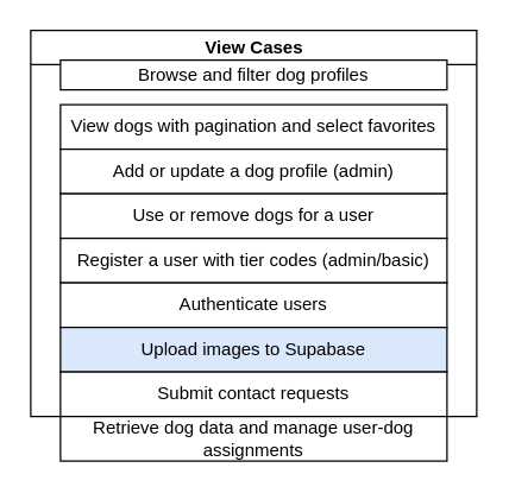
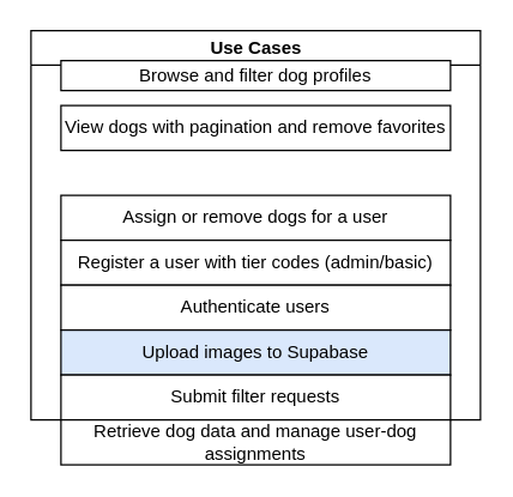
- <mxCell id="2" value="View Cases" style="swimlane;html=1;" parent="1" vertex="1"><mxGeometry x="20" y="20" width="300" height="260" as="geometry" /></mxCell>
+ <mxCell id="2" value="Use Cases" style="swimlane;html=1;" parent="1" vertex="1"><mxGeometry x="20" y="20" width="300" height="260" as="geometry" /></mxCell>
- <mxCell id="4" value="View dogs with pagination and select favorites" style="rounded=0;whiteSpace=wrap;html=1;" parent="2" vertex="1"><mxGeometry x="20" y="50" width="260" height="30" as="geometry" /></mxCell>
+ <mxCell id="4" value="View dogs with pagination and remove favorites" style="rounded=0;whiteSpace=wrap;html=1;" parent="2" vertex="1"><mxGeometry x="20" y="50" width="260" height="30" as="geometry" /></mxCell>
- <mxCell id="5" value="Add or update a dog profile (admin)" style="rounded=0;whiteSpace=wrap;html=1;" parent="2" vertex="1"><mxGeometry x="20" y="80" width="260" height="30" as="geometry" /></mxCell>
- <mxCell id="6" value="Use or remove dogs for a user" style="rounded=0;whiteSpace=wrap;html=1;" parent="2" vertex="1"><mxGeometry x="20" y="110" width="260" height="30" as="geometry" /></mxCell>
+ <mxCell id="6" value="Assign or remove dogs for a user" style="rounded=0;whiteSpace=wrap;html=1;" parent="2" vertex="1"><mxGeometry x="20" y="110" width="260" height="30" as="geometry" /></mxCell>
- <mxCell id="10" value="Submit contact requests" style="rounded=0;whiteSpace=wrap;html=1;" parent="2" vertex="1"><mxGeometry x="20" y="230" width="260" height="30" as="geometry" /></mxCell>
+ <mxCell id="10" value="Submit filter requests" style="rounded=0;whiteSpace=wrap;html=1;" parent="2" vertex="1"><mxGeometry x="20" y="230" width="260" height="30" as="geometry" /></mxCell>
